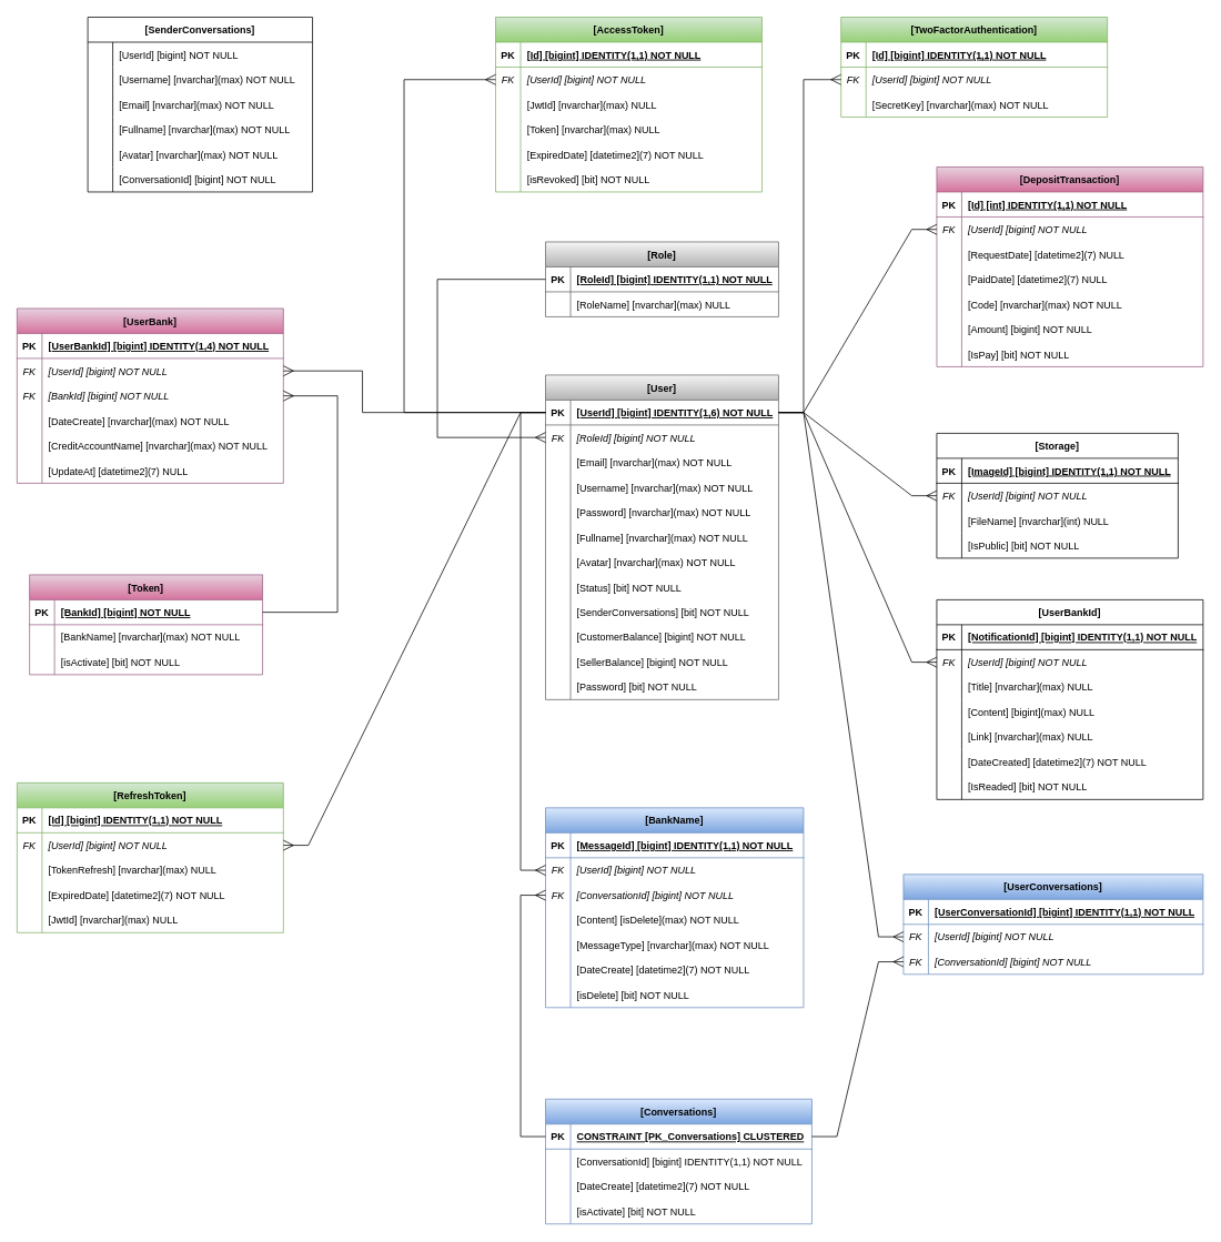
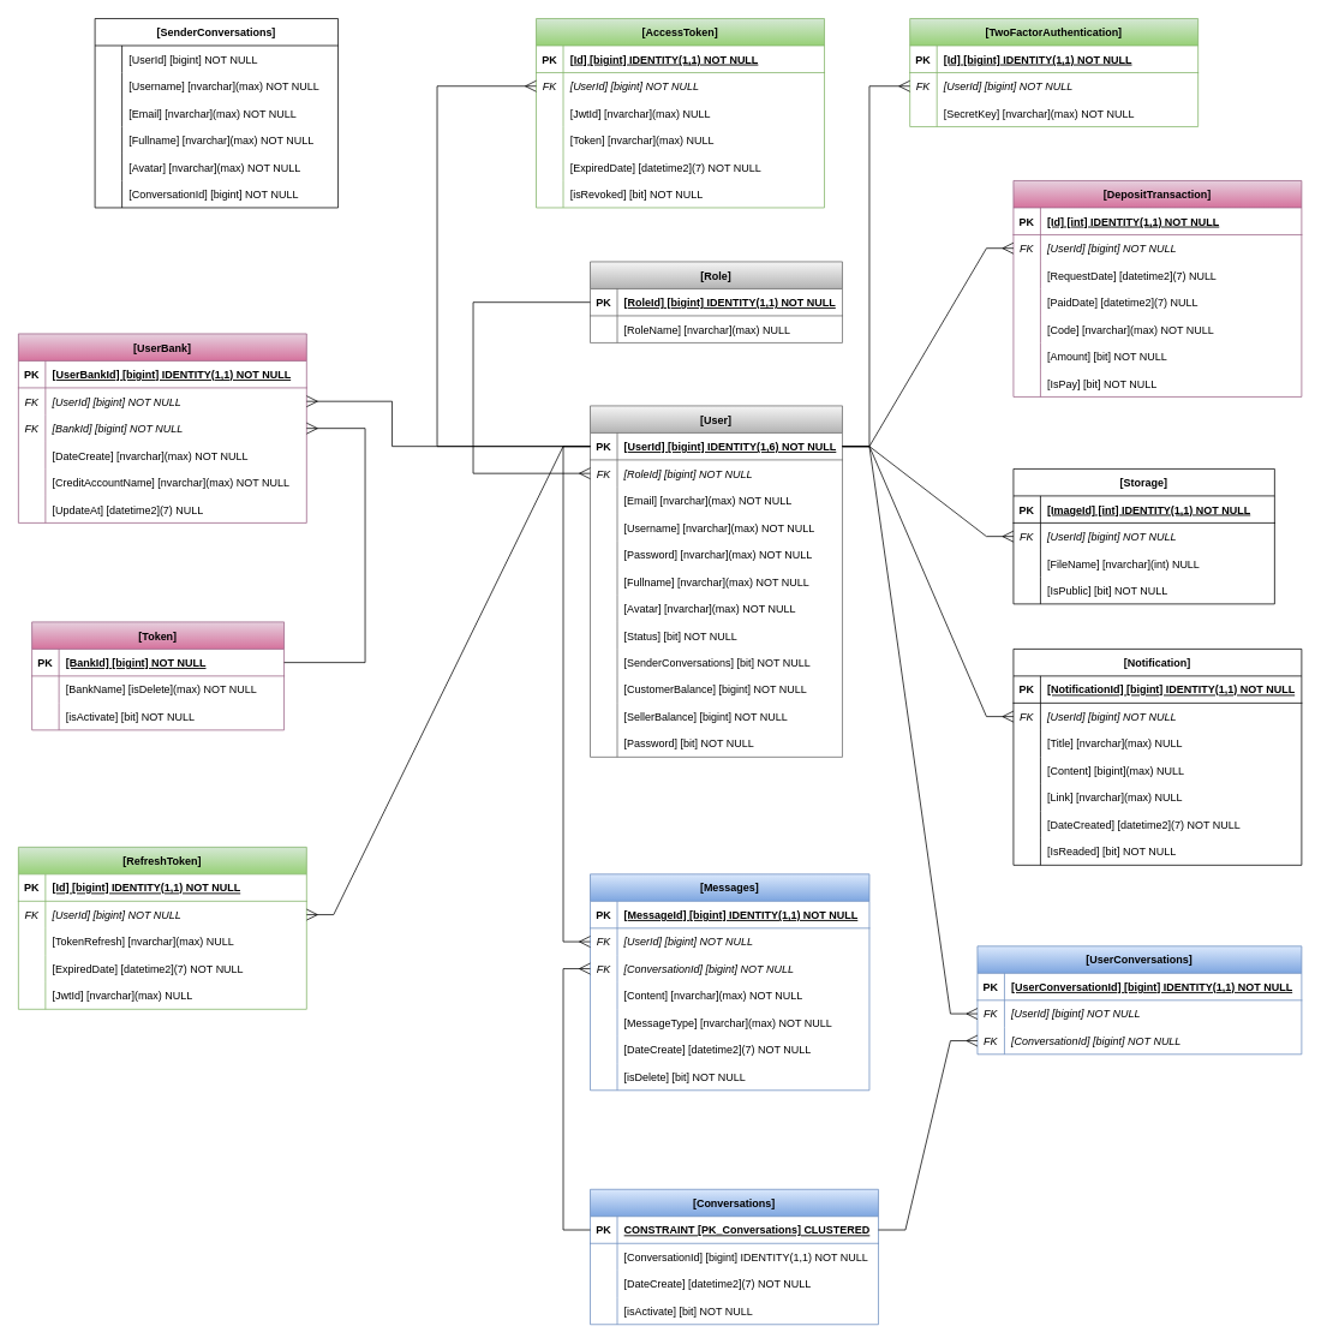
- <mxCell id="62" value="[Amount] [bigint] NOT NULL" style="shape=partialRectangle;overflow=hidden;connectable=0;fillColor=none;align=left;strokeColor=inherit;top=0;left=0;bottom=0;right=0;spacingLeft=6;" parent="60" vertex="1"><mxGeometry x="30" width="290" height="30" as="geometry"><mxRectangle width="290" height="30" as="alternateBounds" /></mxGeometry></mxCell>
+ <mxCell id="62" value="[Amount] [bit] NOT NULL" style="shape=partialRectangle;overflow=hidden;connectable=0;fillColor=none;align=left;strokeColor=inherit;top=0;left=0;bottom=0;right=0;spacingLeft=6;" parent="60" vertex="1"><mxGeometry x="30" width="290" height="30" as="geometry"><mxRectangle width="290" height="30" as="alternateBounds" /></mxGeometry></mxCell>
- <mxCell id="215" value="[UserBankId] [bigint] IDENTITY(1,4) NOT NULL" style="shape=partialRectangle;overflow=hidden;connectable=0;fillColor=none;align=left;strokeColor=inherit;top=0;left=0;bottom=0;right=0;spacingLeft=6;fontStyle=5;" parent="213" vertex="1"><mxGeometry x="30" width="290" height="30" as="geometry"><mxRectangle width="290" height="30" as="alternateBounds" /></mxGeometry></mxCell>
+ <mxCell id="215" value="[UserBankId] [bigint] IDENTITY(1,1) NOT NULL" style="shape=partialRectangle;overflow=hidden;connectable=0;fillColor=none;align=left;strokeColor=inherit;top=0;left=0;bottom=0;right=0;spacingLeft=6;fontStyle=5;" parent="213" vertex="1"><mxGeometry x="30" width="290" height="30" as="geometry"><mxRectangle width="290" height="30" as="alternateBounds" /></mxGeometry></mxCell>
- <mxCell id="155" value="[ImageId] [bigint] IDENTITY(1,1) NOT NULL" style="shape=partialRectangle;overflow=hidden;connectable=0;fillColor=none;align=left;strokeColor=inherit;top=0;left=0;bottom=0;right=0;spacingLeft=6;fontStyle=5;" parent="153" vertex="1"><mxGeometry x="30" width="260" height="30" as="geometry"><mxRectangle width="260" height="30" as="alternateBounds" /></mxGeometry></mxCell>
+ <mxCell id="155" value="[ImageId] [int] IDENTITY(1,1) NOT NULL" style="shape=partialRectangle;overflow=hidden;connectable=0;fillColor=none;align=left;strokeColor=inherit;top=0;left=0;bottom=0;right=0;spacingLeft=6;fontStyle=5;" parent="153" vertex="1"><mxGeometry x="30" width="260" height="30" as="geometry"><mxRectangle width="260" height="30" as="alternateBounds" /></mxGeometry></mxCell>
- <mxCell id="88" value="[UserBankId]" style="shape=table;startSize=30;container=1;collapsible=1;childLayout=tableLayout;fixedRows=1;rowLines=0;fontStyle=1;align=center;resizeLast=1;" parent="1" vertex="1"><mxGeometry x="1125" y="720" width="320" height="240" as="geometry" /></mxCell>
+ <mxCell id="88" value="[Notification]" style="shape=table;startSize=30;container=1;collapsible=1;childLayout=tableLayout;fixedRows=1;rowLines=0;fontStyle=1;align=center;resizeLast=1;" parent="1" vertex="1"><mxGeometry x="1125" y="720" width="320" height="240" as="geometry" /></mxCell>
- <mxCell id="27" value="[BankName] [nvarchar](max) NOT NULL" style="shape=partialRectangle;overflow=hidden;connectable=0;fillColor=none;align=left;strokeColor=inherit;top=0;left=0;bottom=0;right=0;spacingLeft=6;" parent="25" vertex="1"><mxGeometry x="30" width="250" height="30" as="geometry"><mxRectangle width="250" height="30" as="alternateBounds" /></mxGeometry></mxCell>
+ <mxCell id="27" value="[BankName] [isDelete](max) NOT NULL" style="shape=partialRectangle;overflow=hidden;connectable=0;fillColor=none;align=left;strokeColor=inherit;top=0;left=0;bottom=0;right=0;spacingLeft=6;" parent="25" vertex="1"><mxGeometry x="30" width="250" height="30" as="geometry"><mxRectangle width="250" height="30" as="alternateBounds" /></mxGeometry></mxCell>
- <mxCell id="66" value="[BankName]" style="shape=table;startSize=30;container=1;collapsible=1;childLayout=tableLayout;fixedRows=1;rowLines=0;fontStyle=1;align=center;resizeLast=1;fillColor=#dae8fc;strokeColor=#6c8ebf;gradientColor=#7ea6e0;" parent="1" vertex="1"><mxGeometry x="655" y="970" width="310" height="240" as="geometry" /></mxCell>
+ <mxCell id="66" value="[Messages]" style="shape=table;startSize=30;container=1;collapsible=1;childLayout=tableLayout;fixedRows=1;rowLines=0;fontStyle=1;align=center;resizeLast=1;fillColor=#dae8fc;strokeColor=#6c8ebf;gradientColor=#7ea6e0;" parent="1" vertex="1"><mxGeometry x="655" y="970" width="310" height="240" as="geometry" /></mxCell>
- <mxCell id="78" value="[Content] [isDelete](max) NOT NULL" style="shape=partialRectangle;overflow=hidden;connectable=0;fillColor=none;align=left;strokeColor=inherit;top=0;left=0;bottom=0;right=0;spacingLeft=6;" parent="76" vertex="1"><mxGeometry x="30" width="280" height="30" as="geometry"><mxRectangle width="280" height="30" as="alternateBounds" /></mxGeometry></mxCell>
+ <mxCell id="78" value="[Content] [nvarchar](max) NOT NULL" style="shape=partialRectangle;overflow=hidden;connectable=0;fillColor=none;align=left;strokeColor=inherit;top=0;left=0;bottom=0;right=0;spacingLeft=6;" parent="76" vertex="1"><mxGeometry x="30" width="280" height="30" as="geometry"><mxRectangle width="280" height="30" as="alternateBounds" /></mxGeometry></mxCell>
